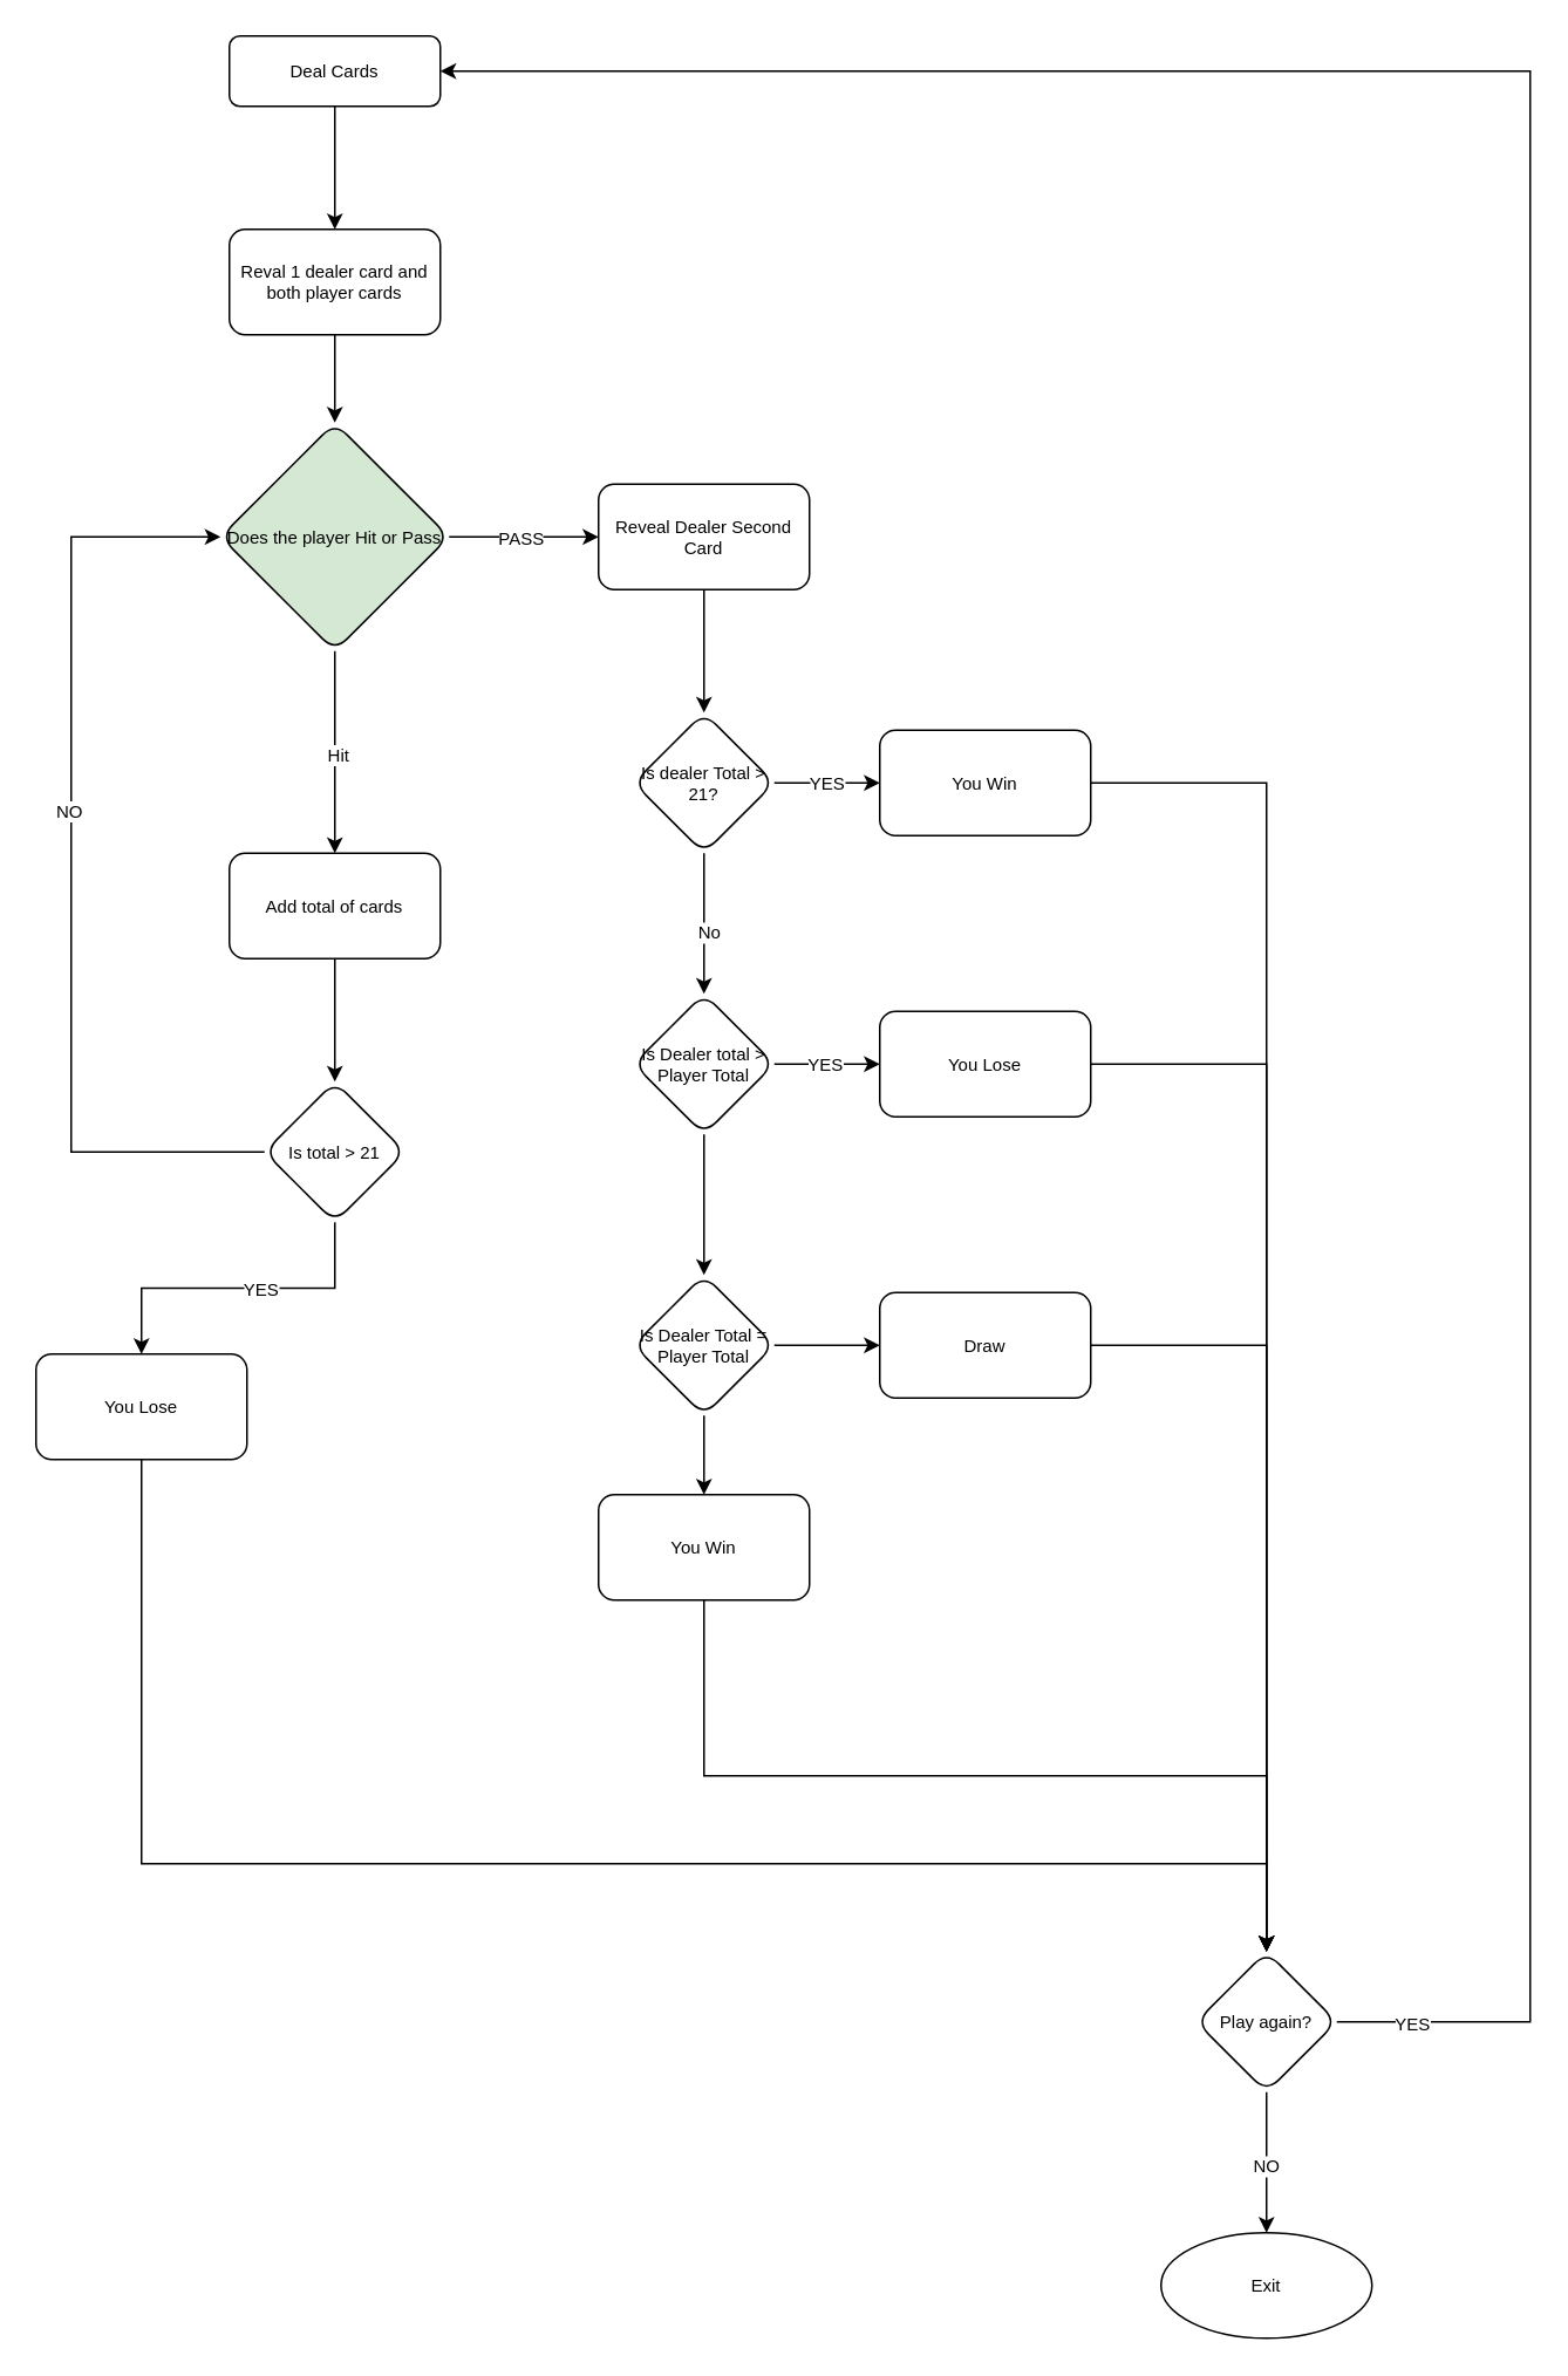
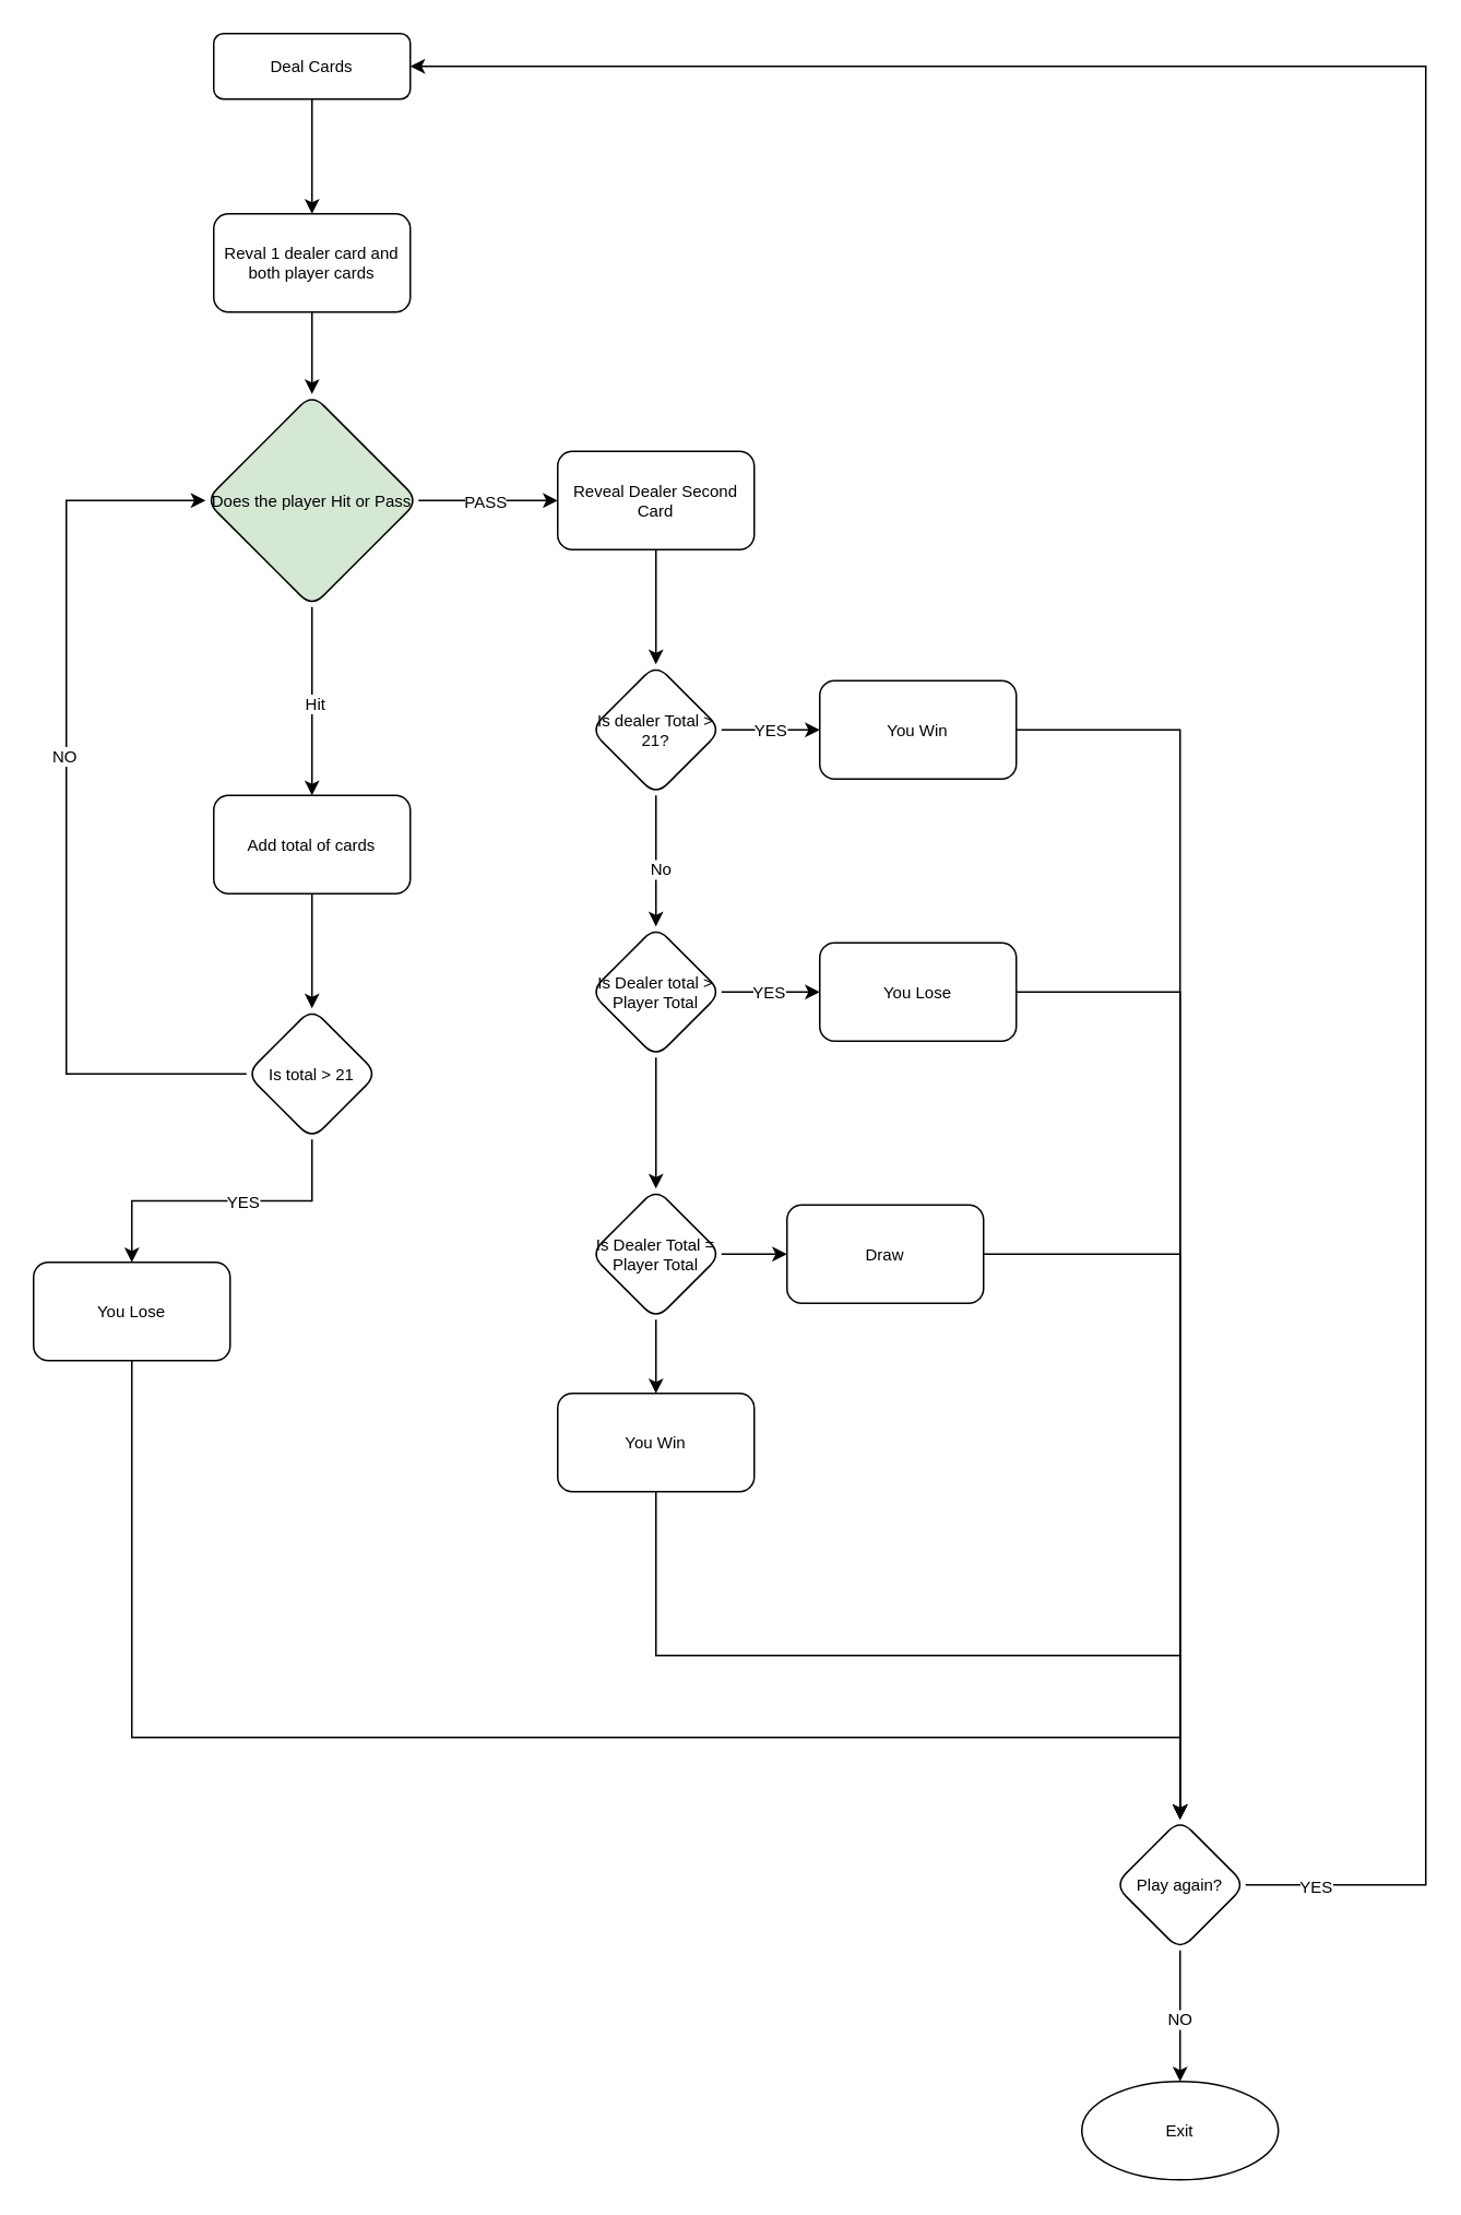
- <mxCell id="37" value="Draw" style="whiteSpace=wrap;html=1;rounded=1;glass=0;strokeWidth=1;shadow=0;fontSize=10;" vertex="1" parent="1"><mxGeometry x="500" y="735" width="120" height="60" as="geometry" /></mxCell>
+ <mxCell id="37" value="Draw" style="whiteSpace=wrap;html=1;rounded=1;glass=0;strokeWidth=1;shadow=0;fontSize=10;" vertex="1" parent="1"><mxGeometry x="480" y="735" width="120" height="60" as="geometry" /></mxCell>
